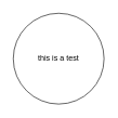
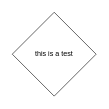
- <mxCell id="2" value="this is a test" style="ellipse;whiteSpace=wrap;html=1;aspect=fixed;" vertex="1" parent="1"><mxGeometry x="20" y="20" width="140" height="140" as="geometry" /></mxCell>
+ <mxCell id="2" value="this is a test" style="rhombus;whiteSpace=wrap;html=1;aspect=fixed;" vertex="1" parent="1"><mxGeometry x="20" y="20" width="140" height="140" as="geometry" /></mxCell>
